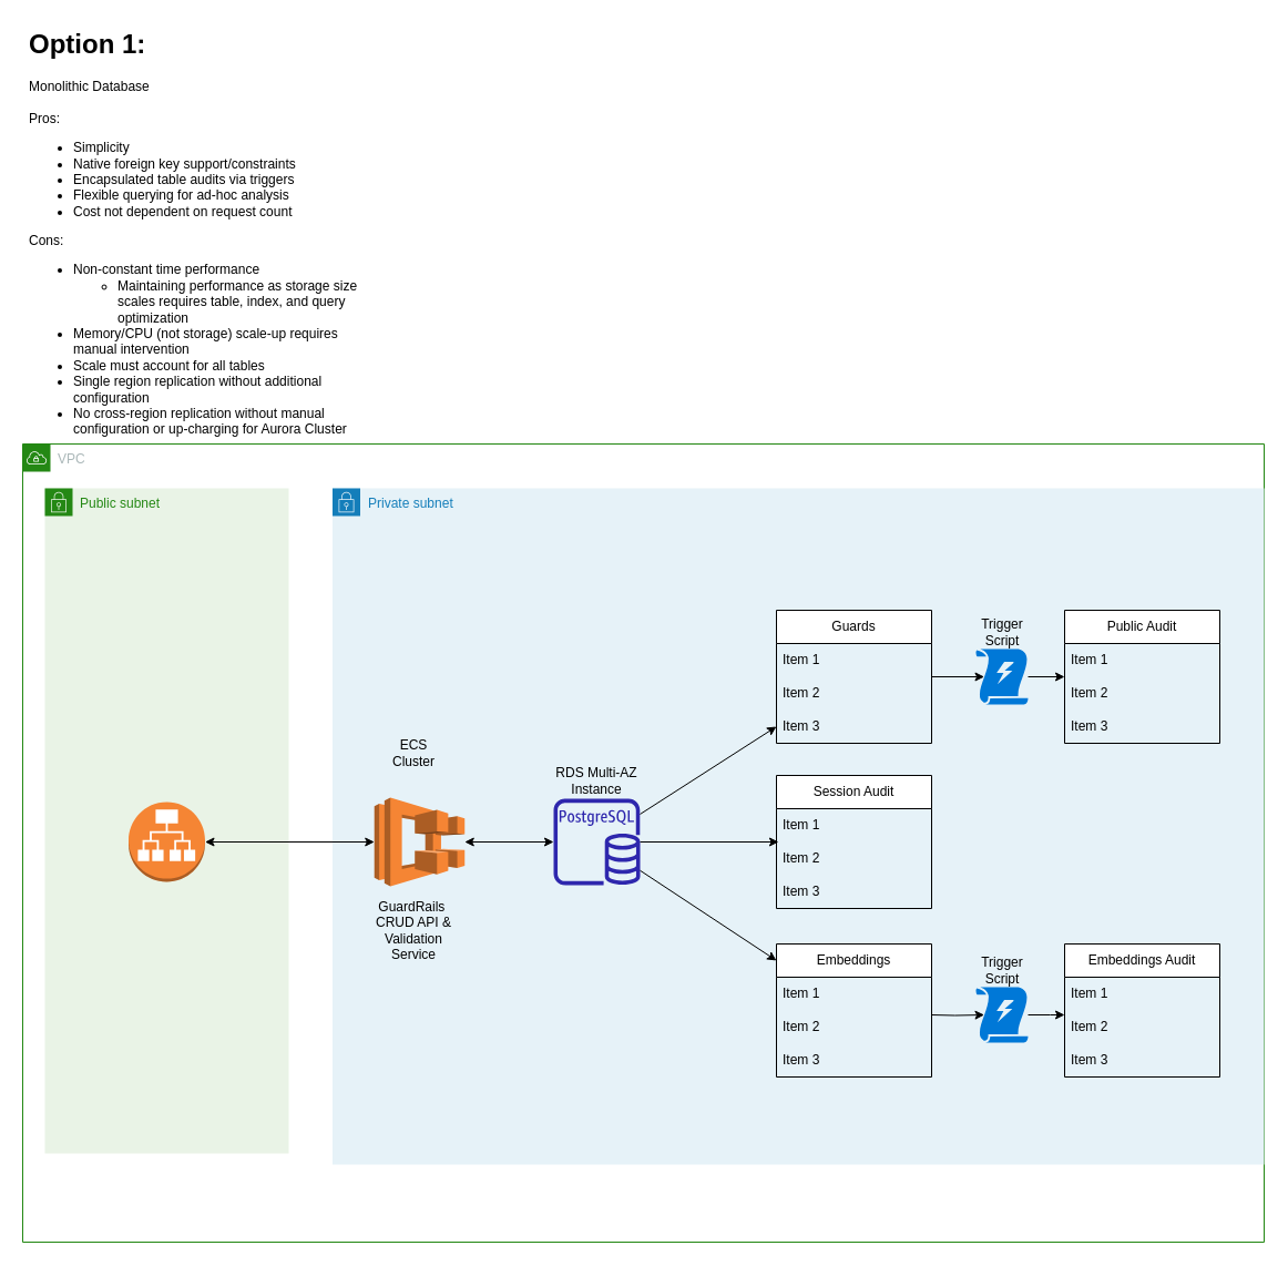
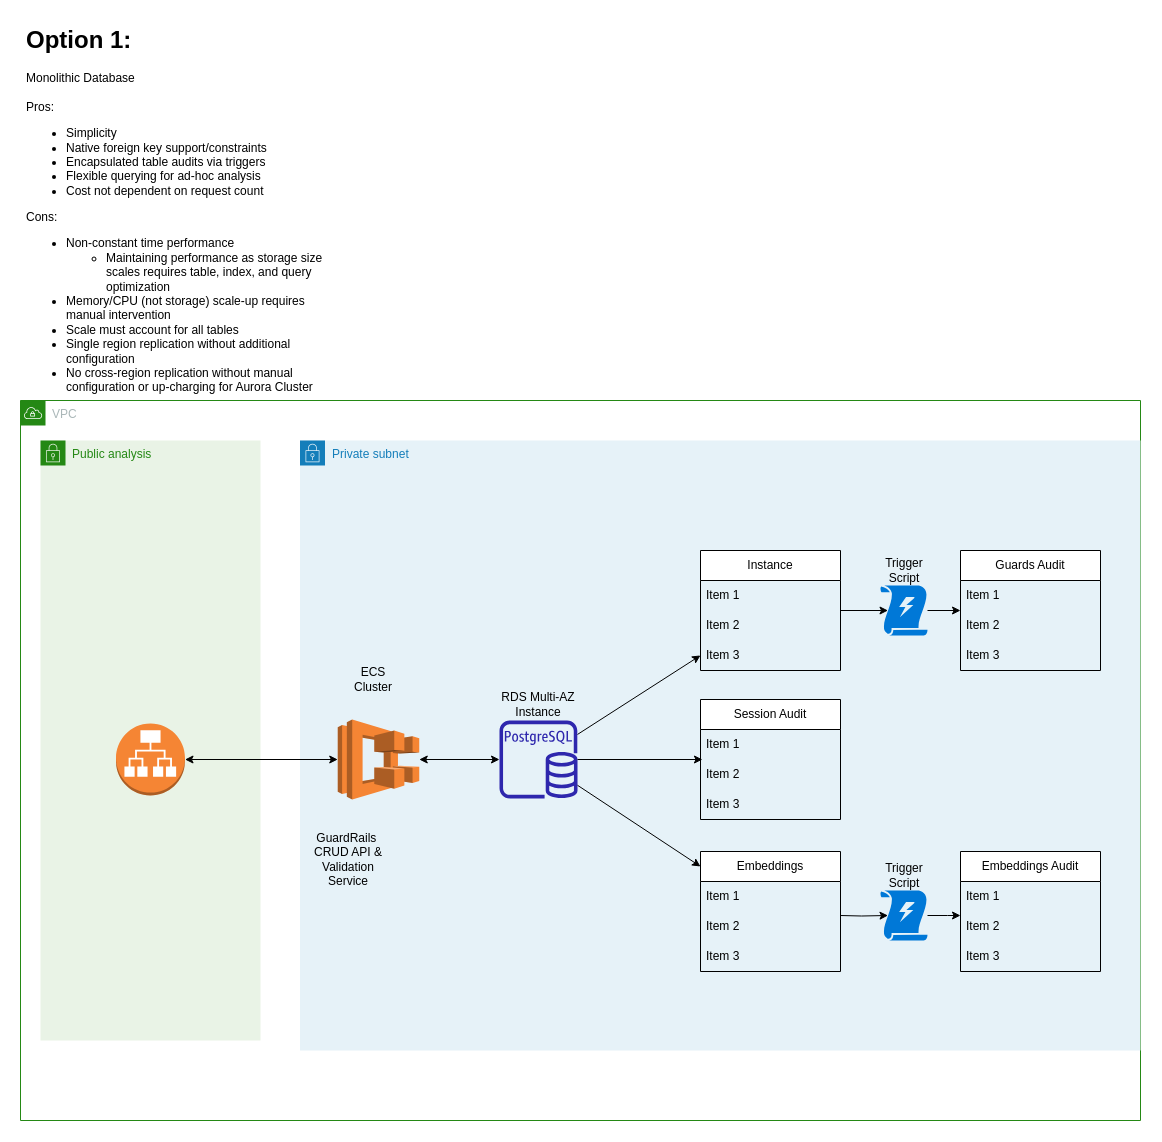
- <mxCell id="4" value="Public subnet" style="points=[[0,0],[0.25,0],[0.5,0],[0.75,0],[1,0],[1,0.25],[1,0.5],[1,0.75],[1,1],[0.75,1],[0.5,1],[0.25,1],[0,1],[0,0.75],[0,0.5],[0,0.25]];outlineConnect=0;gradientColor=none;html=1;whiteSpace=wrap;fontSize=12;fontStyle=0;container=1;pointerEvents=0;collapsible=0;recursiveResize=0;shape=mxgraph.aws4.group;grIcon=mxgraph.aws4.group_security_group;grStroke=0;strokeColor=#248814;fillColor=#E9F3E6;verticalAlign=top;align=left;spacingLeft=30;fontColor=#248814;dashed=0;" vertex="1" parent="2"><mxGeometry x="20" y="40" width="220" height="600" as="geometry" /></mxCell>
+ <mxCell id="4" value="Public analysis" style="points=[[0,0],[0.25,0],[0.5,0],[0.75,0],[1,0],[1,0.25],[1,0.5],[1,0.75],[1,1],[0.75,1],[0.5,1],[0.25,1],[0,1],[0,0.75],[0,0.5],[0,0.25]];outlineConnect=0;gradientColor=none;html=1;whiteSpace=wrap;fontSize=12;fontStyle=0;container=1;pointerEvents=0;collapsible=0;recursiveResize=0;shape=mxgraph.aws4.group;grIcon=mxgraph.aws4.group_security_group;grStroke=0;strokeColor=#248814;fillColor=#E9F3E6;verticalAlign=top;align=left;spacingLeft=30;fontColor=#248814;dashed=0;" vertex="1" parent="2"><mxGeometry x="20" y="40" width="220" height="600" as="geometry" /></mxCell>
- <mxCell id="12" value="Guards" style="swimlane;fontStyle=0;childLayout=stackLayout;horizontal=1;startSize=30;horizontalStack=0;resizeParent=1;resizeParentMax=0;resizeLast=0;collapsible=1;marginBottom=0;whiteSpace=wrap;html=1;" vertex="1" parent="1"><mxGeometry x="700" y="550" width="140" height="120" as="geometry" /></mxCell>
+ <mxCell id="12" value="Instance" style="swimlane;fontStyle=0;childLayout=stackLayout;horizontal=1;startSize=30;horizontalStack=0;resizeParent=1;resizeParentMax=0;resizeLast=0;collapsible=1;marginBottom=0;whiteSpace=wrap;html=1;" vertex="1" parent="1"><mxGeometry x="700" y="550" width="140" height="120" as="geometry" /></mxCell>
- <mxCell id="24" value="Public Audit" style="swimlane;fontStyle=0;childLayout=stackLayout;horizontal=1;startSize=30;horizontalStack=0;resizeParent=1;resizeParentMax=0;resizeLast=0;collapsible=1;marginBottom=0;whiteSpace=wrap;html=1;" vertex="1" parent="1"><mxGeometry x="960" y="550" width="140" height="120" as="geometry" /></mxCell>
+ <mxCell id="24" value="Guards Audit" style="swimlane;fontStyle=0;childLayout=stackLayout;horizontal=1;startSize=30;horizontalStack=0;resizeParent=1;resizeParentMax=0;resizeLast=0;collapsible=1;marginBottom=0;whiteSpace=wrap;html=1;" vertex="1" parent="1"><mxGeometry x="960" y="550" width="140" height="120" as="geometry" /></mxCell>
- <mxCell id="8" value="GuardRails&amp;nbsp; CRUD API &amp;amp; Validation Service" style="text;html=1;strokeColor=none;fillColor=none;align=center;verticalAlign=middle;whiteSpace=wrap;rounded=0;" vertex="1" parent="1"><mxGeometry x="330.25" y="809" width="86" height="60" as="geometry" /></mxCell>
+ <mxCell id="8" value="GuardRails&amp;nbsp; CRUD API &amp;amp; Validation Service" style="text;html=1;strokeColor=none;fillColor=none;align=center;verticalAlign=middle;whiteSpace=wrap;rounded=0;" vertex="1" parent="1"><mxGeometry x="305.25" y="829" width="86" height="60" as="geometry" /></mxCell>
